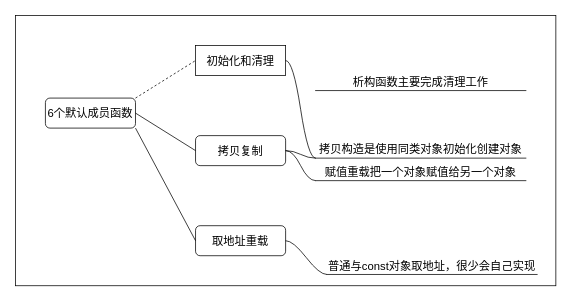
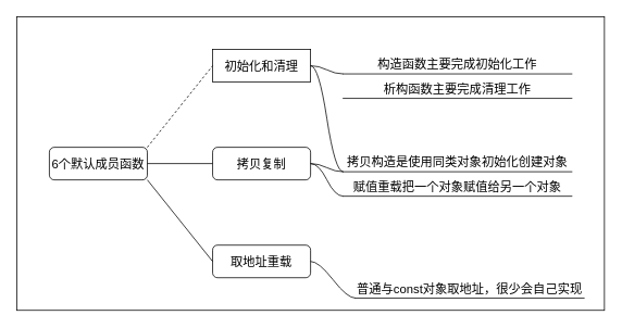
+ <mxCell id="7" value="&lt;font style=&quot;font-size: 15px;&quot;&gt;构造函数主要完成初始化工作&lt;/font&gt;" style="whiteSpace=wrap;html=1;shape=partialRectangle;top=0;left=0;bottom=1;right=0;points=[[0,1],[1,1]];fillColor=none;align=center;verticalAlign=bottom;routingCenterY=0.5;snapToPoint=1;recursiveResize=0;autosize=1;treeFolding=1;treeMoving=1;newEdgeStyle={&quot;edgeStyle&quot;:&quot;entityRelationEdgeStyle&quot;,&quot;startArrow&quot;:&quot;none&quot;,&quot;endArrow&quot;:&quot;none&quot;,&quot;segment&quot;:10,&quot;curved&quot;:1,&quot;sourcePerimeterSpacing&quot;:0,&quot;targetPerimeterSpacing&quot;:0};" parent="1" vertex="1"><mxGeometry x="420" y="60" width="280" height="30" as="geometry" /></mxCell>
+ <mxCell id="8" value="" style="edgeStyle=entityRelationEdgeStyle;startArrow=none;endArrow=none;segment=10;curved=1;sourcePerimeterSpacing=0;targetPerimeterSpacing=0;entryX=0;entryY=1;entryDx=0;entryDy=0;exitX=1;exitY=0.5;exitDx=0;exitDy=0;" parent="1" source="4" target="7" edge="1"><mxGeometry relative="1" as="geometry"><mxPoint x="390" y="80" as="sourcePoint" /></mxGeometry></mxCell>
- <mxCell id="3" value="&lt;font style=&quot;font-size: 15px;&quot;&gt;6个默认成员函数&lt;/font&gt;" style="rounded=1;whiteSpace=wrap;html=1;" parent="1" vertex="1"><mxGeometry x="60" y="130" width="120" height="40" as="geometry" /></mxCell>
+ <mxCell id="3" value="&lt;font style=&quot;font-size: 15px;&quot;&gt;6个默认成员函数&lt;/font&gt;" style="rounded=1;whiteSpace=wrap;html=1;" parent="1" vertex="1"><mxGeometry x="60" y="180" width="120" height="40" as="geometry" /></mxCell>
